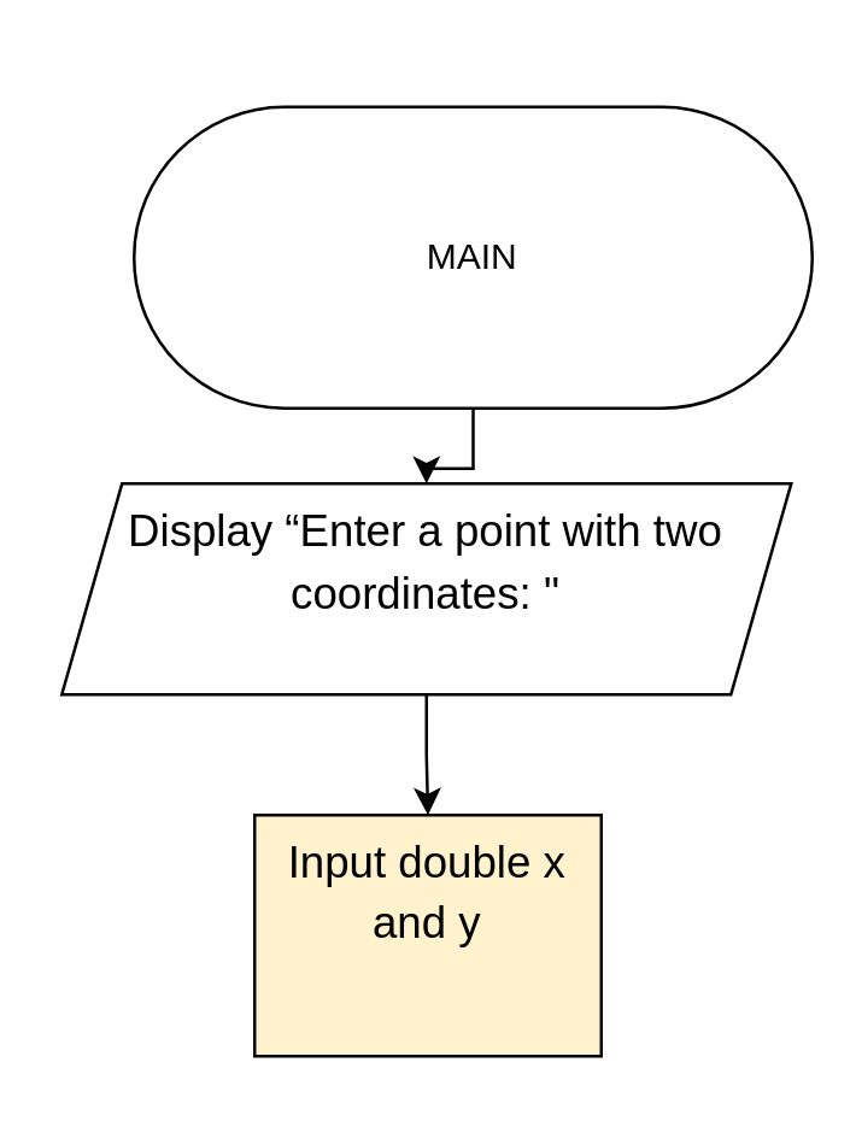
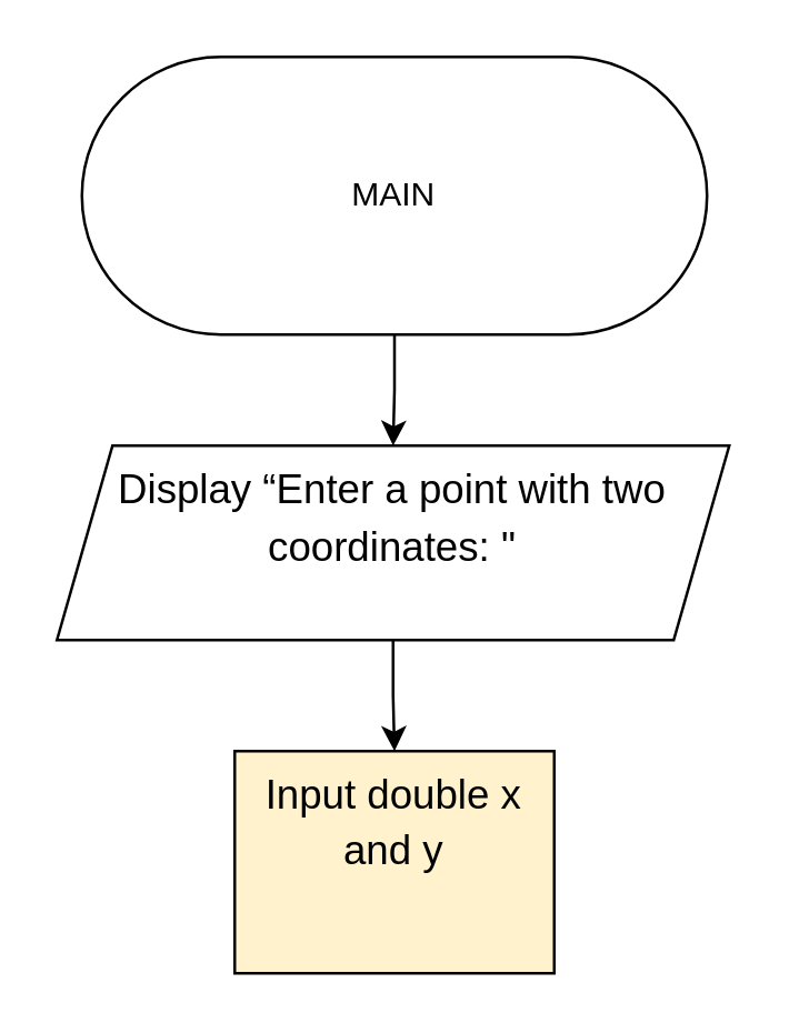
- <mxCell id="3" value="MAIN" style="html=1;dashed=0;whiteSpace=wrap;shape=mxgraph.dfd.start" vertex="1" parent="1"><mxGeometry x="44" y="35" width="225" height="100" as="geometry" /></mxCell>
+ <mxCell id="3" value="MAIN" style="html=1;dashed=0;whiteSpace=wrap;shape=mxgraph.dfd.start" vertex="1" parent="1"><mxGeometry x="29" y="20" width="225" height="100" as="geometry" /></mxCell>
